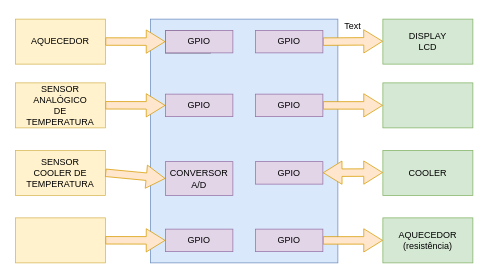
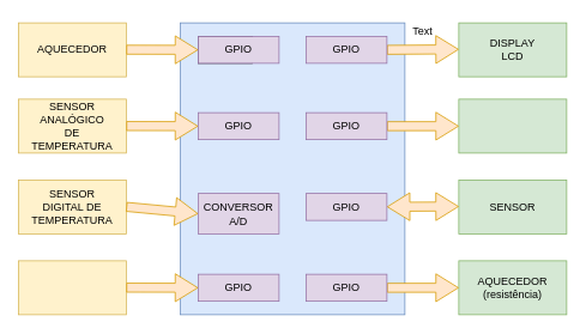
- <mxCell id="32" value="SENSOR COOLER DE TEMPERATURA" style="text;html=1;align=center;verticalAlign=middle;whiteSpace=wrap;rounded=0;" vertex="1" parent="1"><mxGeometry x="50" y="215" width="60" height="30" as="geometry" /></mxCell>
+ <mxCell id="32" value="SENSOR DIGITAL DE TEMPERATURA" style="text;html=1;align=center;verticalAlign=middle;whiteSpace=wrap;rounded=0;" vertex="1" parent="1"><mxGeometry x="50" y="215" width="60" height="30" as="geometry" /></mxCell>
- <mxCell id="6" value="COOLER" style="text;html=1;align=center;verticalAlign=middle;whiteSpace=wrap;rounded=0;" vertex="1" parent="1"><mxGeometry x="540" y="215" width="60" height="30" as="geometry" /></mxCell>
+ <mxCell id="6" value="SENSOR" style="text;html=1;align=center;verticalAlign=middle;whiteSpace=wrap;rounded=0;" vertex="1" parent="1"><mxGeometry x="540" y="215" width="60" height="30" as="geometry" /></mxCell>
